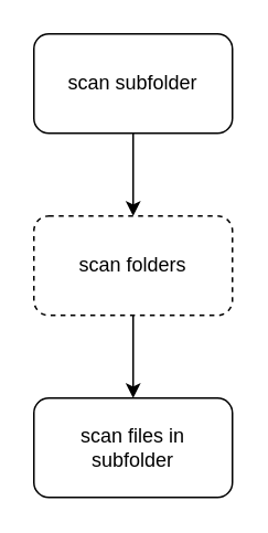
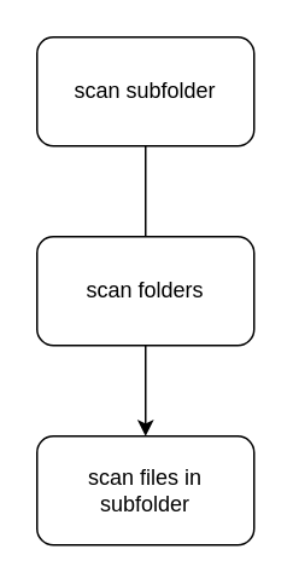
- <mxCell id="2" value="" style="edgeStyle=orthogonalEdgeStyle;rounded=0;orthogonalLoop=1;jettySize=auto;html=1;" edge="1" parent="1" source="3" target="5"><mxGeometry relative="1" as="geometry" /></mxCell>
+ <mxCell id="2" value="" style="edgeStyle=orthogonalEdgeStyle;rounded=0;orthogonalLoop=1;jettySize=auto;html=1;endArrow=none;" edge="1" parent="1" source="3" target="5"><mxGeometry relative="1" as="geometry" /></mxCell>
- <mxCell id="5" value="scan folders" style="rounded=1;whiteSpace=wrap;html=1;dashed=1;" vertex="1" parent="1"><mxGeometry x="20" y="130" width="120" height="60" as="geometry" /></mxCell>
+ <mxCell id="5" value="scan folders" style="rounded=1;whiteSpace=wrap;html=1;" vertex="1" parent="1"><mxGeometry x="20" y="130" width="120" height="60" as="geometry" /></mxCell>
